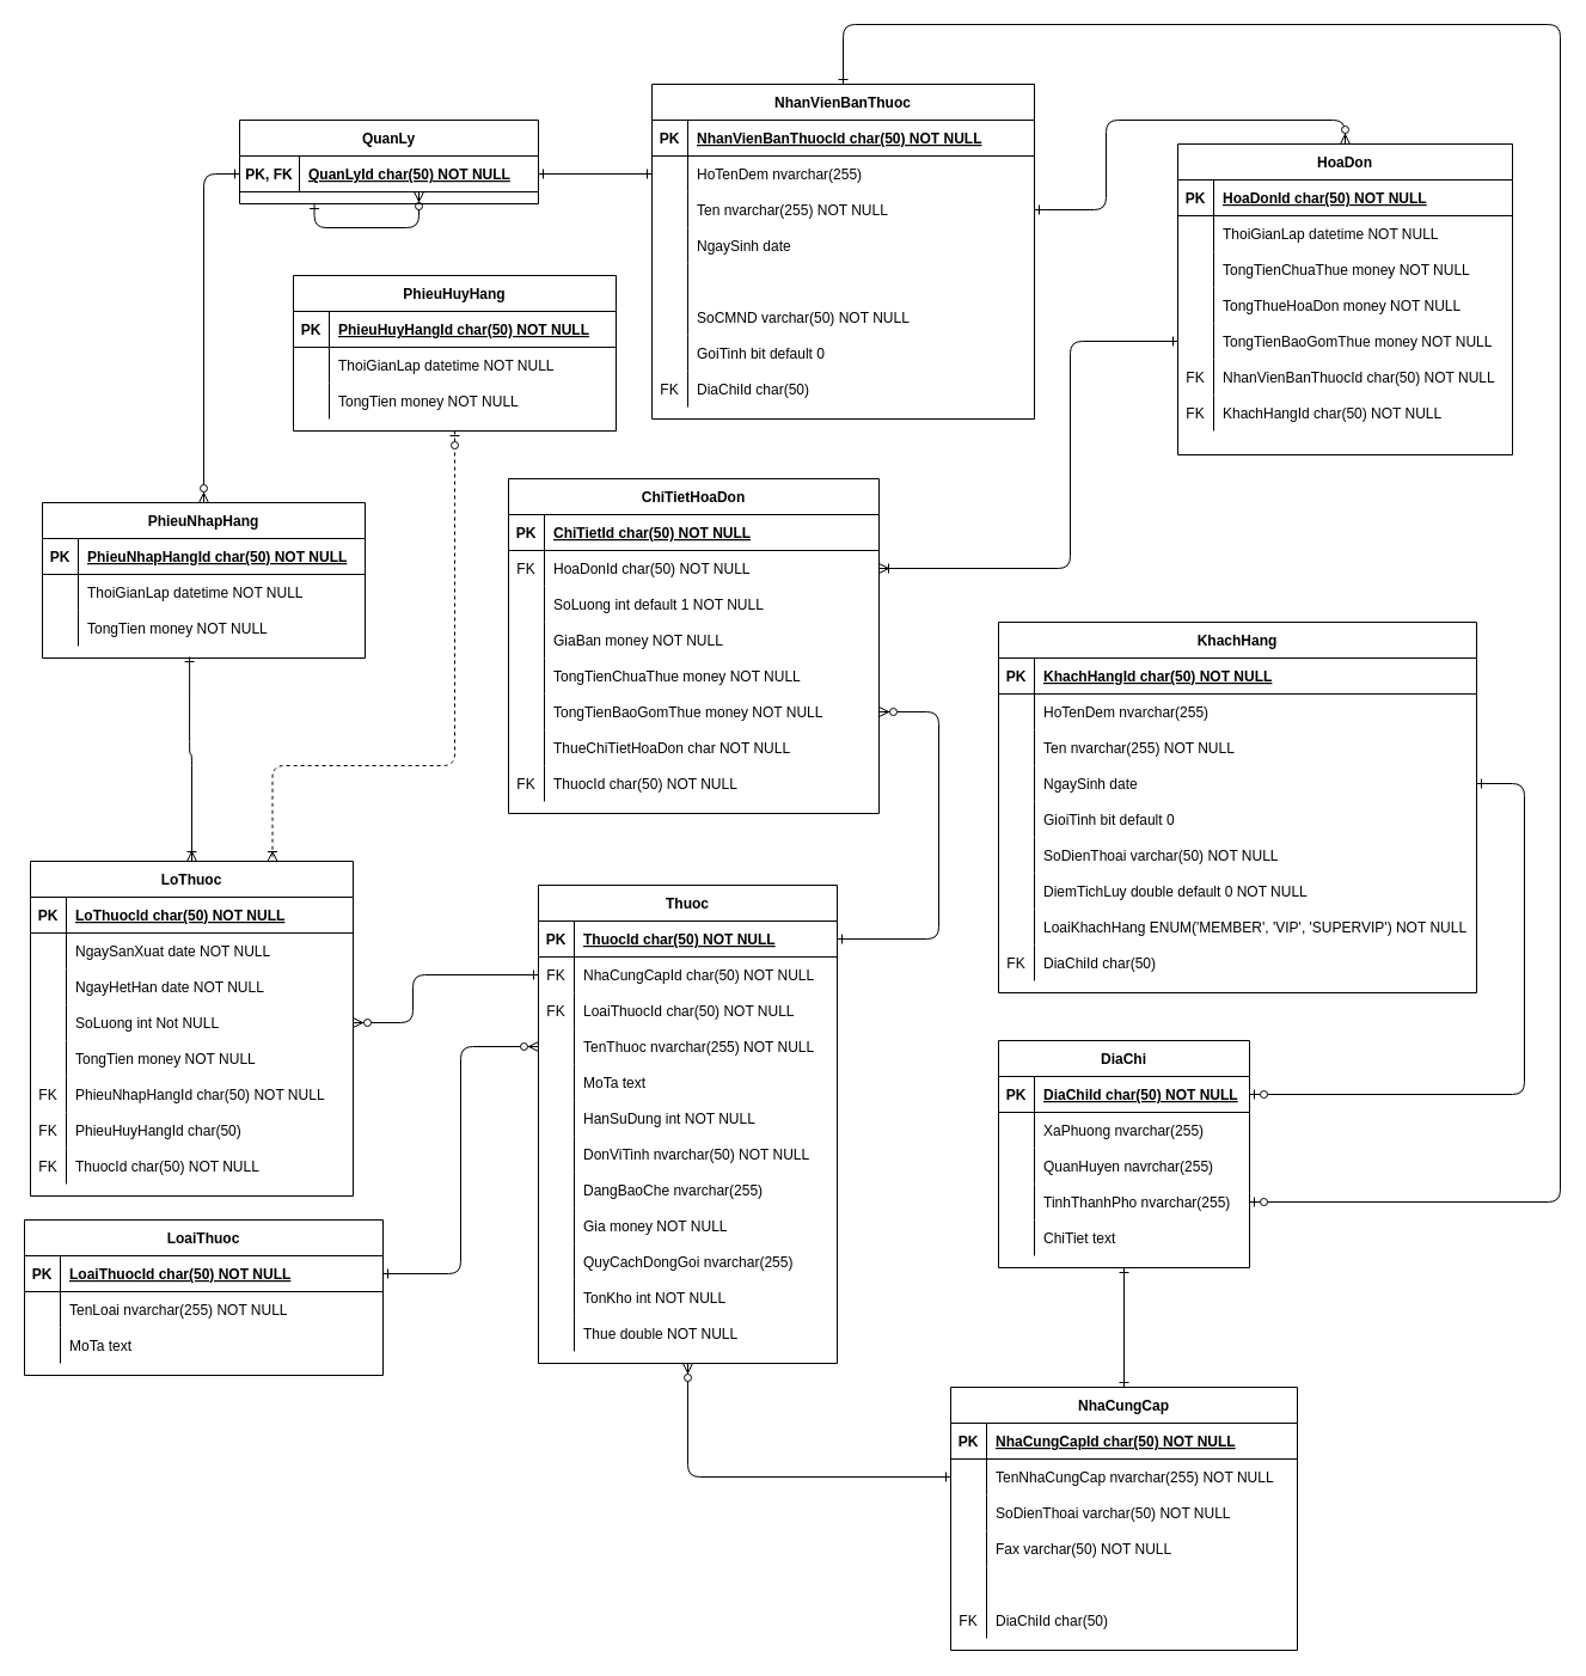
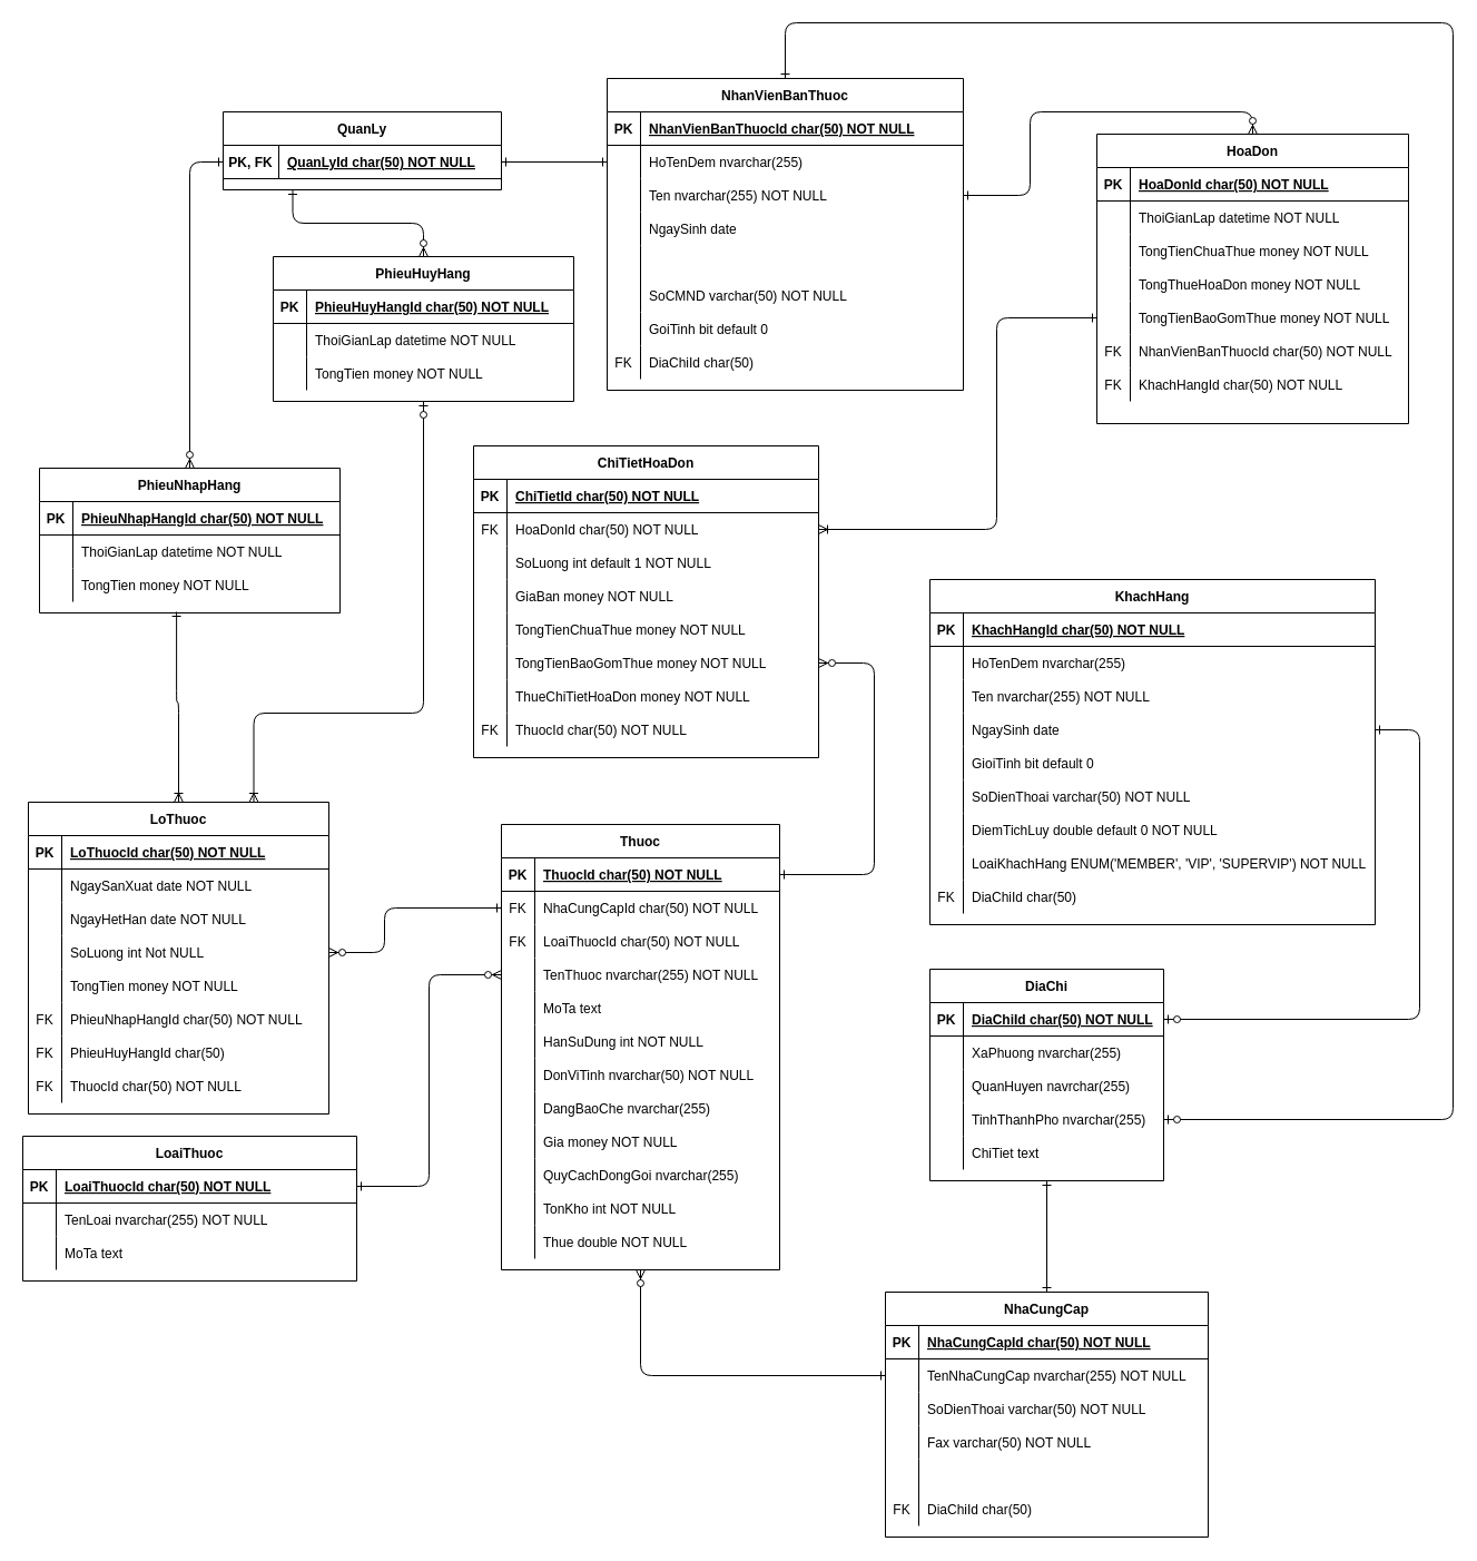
- <mxCell id="61" style="edgeStyle=orthogonalEdgeStyle;orthogonalLoop=1;jettySize=auto;html=1;exitX=0.25;exitY=1;exitDx=0;exitDy=0;startArrow=ERone;startFill=0;endArrow=ERzeroToMany;endFill=1;rounded=1;" edge="1" parent="1" source="168" target="171"><mxGeometry relative="1" as="geometry" /></mxCell>
+ <mxCell id="61" style="edgeStyle=orthogonalEdgeStyle;orthogonalLoop=1;jettySize=auto;html=1;exitX=0.25;exitY=1;exitDx=0;exitDy=0;startArrow=ERone;startFill=0;endArrow=ERzeroToMany;endFill=1;rounded=1;" edge="1" parent="1" source="168" target="172"><mxGeometry relative="1" as="geometry" /></mxCell>
- <mxCell id="62" style="edgeStyle=orthogonalEdgeStyle;orthogonalLoop=1;jettySize=auto;html=1;exitX=0.5;exitY=1;exitDx=0;exitDy=0;entryX=0.75;entryY=0;entryDx=0;entryDy=0;startArrow=ERzeroToOne;startFill=1;endArrow=ERoneToMany;endFill=0;rounded=1;dashed=1;" edge="1" parent="1" source="172" target="192"><mxGeometry relative="1" as="geometry"><Array as="points"><mxPoint x="380" y="640" /><mxPoint x="228" y="640" /></Array></mxGeometry></mxCell>
+ <mxCell id="62" style="edgeStyle=orthogonalEdgeStyle;orthogonalLoop=1;jettySize=auto;html=1;exitX=0.5;exitY=1;exitDx=0;exitDy=0;entryX=0.75;entryY=0;entryDx=0;entryDy=0;startArrow=ERzeroToOne;startFill=1;endArrow=ERoneToMany;endFill=0;rounded=1;" edge="1" parent="1" source="172" target="192"><mxGeometry relative="1" as="geometry"><Array as="points"><mxPoint x="380" y="640" /><mxPoint x="228" y="640" /></Array></mxGeometry></mxCell>
- <mxCell id="31" value="ThueChiTietHoaDon char NOT NULL" style="shape=partialRectangle;connectable=0;fillColor=none;top=0;left=0;bottom=0;right=0;align=left;spacingLeft=6;overflow=hidden;" parent="29" vertex="1"><mxGeometry x="30" width="280" height="30" as="geometry" /></mxCell>
+ <mxCell id="31" value="ThueChiTietHoaDon money NOT NULL" style="shape=partialRectangle;connectable=0;fillColor=none;top=0;left=0;bottom=0;right=0;align=left;spacingLeft=6;overflow=hidden;" parent="29" vertex="1"><mxGeometry x="30" width="280" height="30" as="geometry" /></mxCell>
